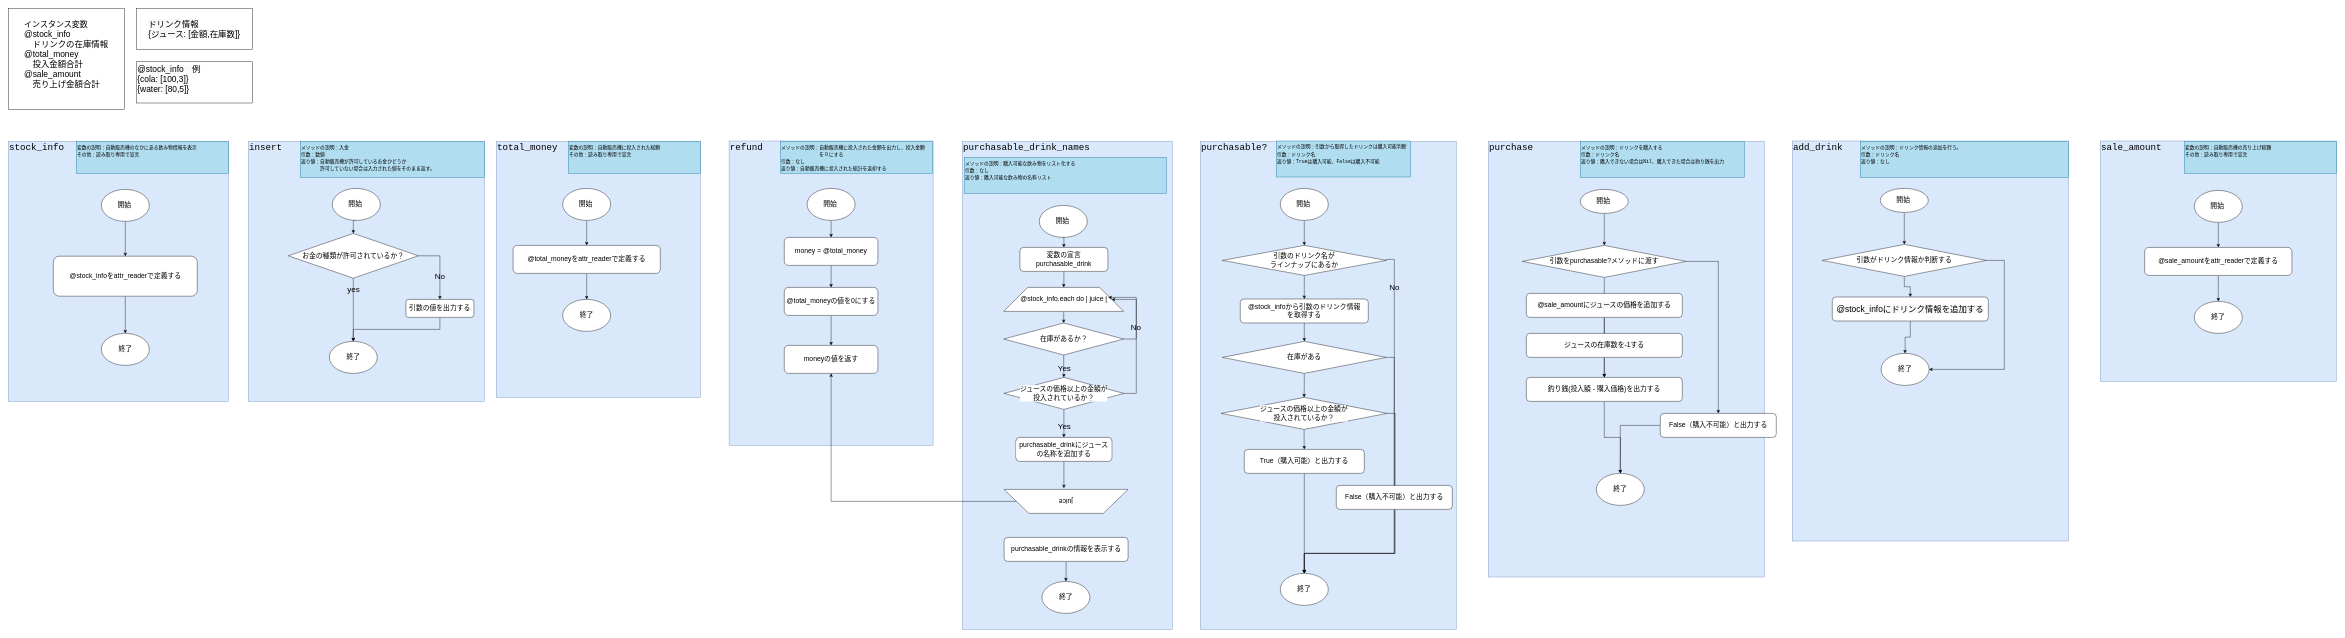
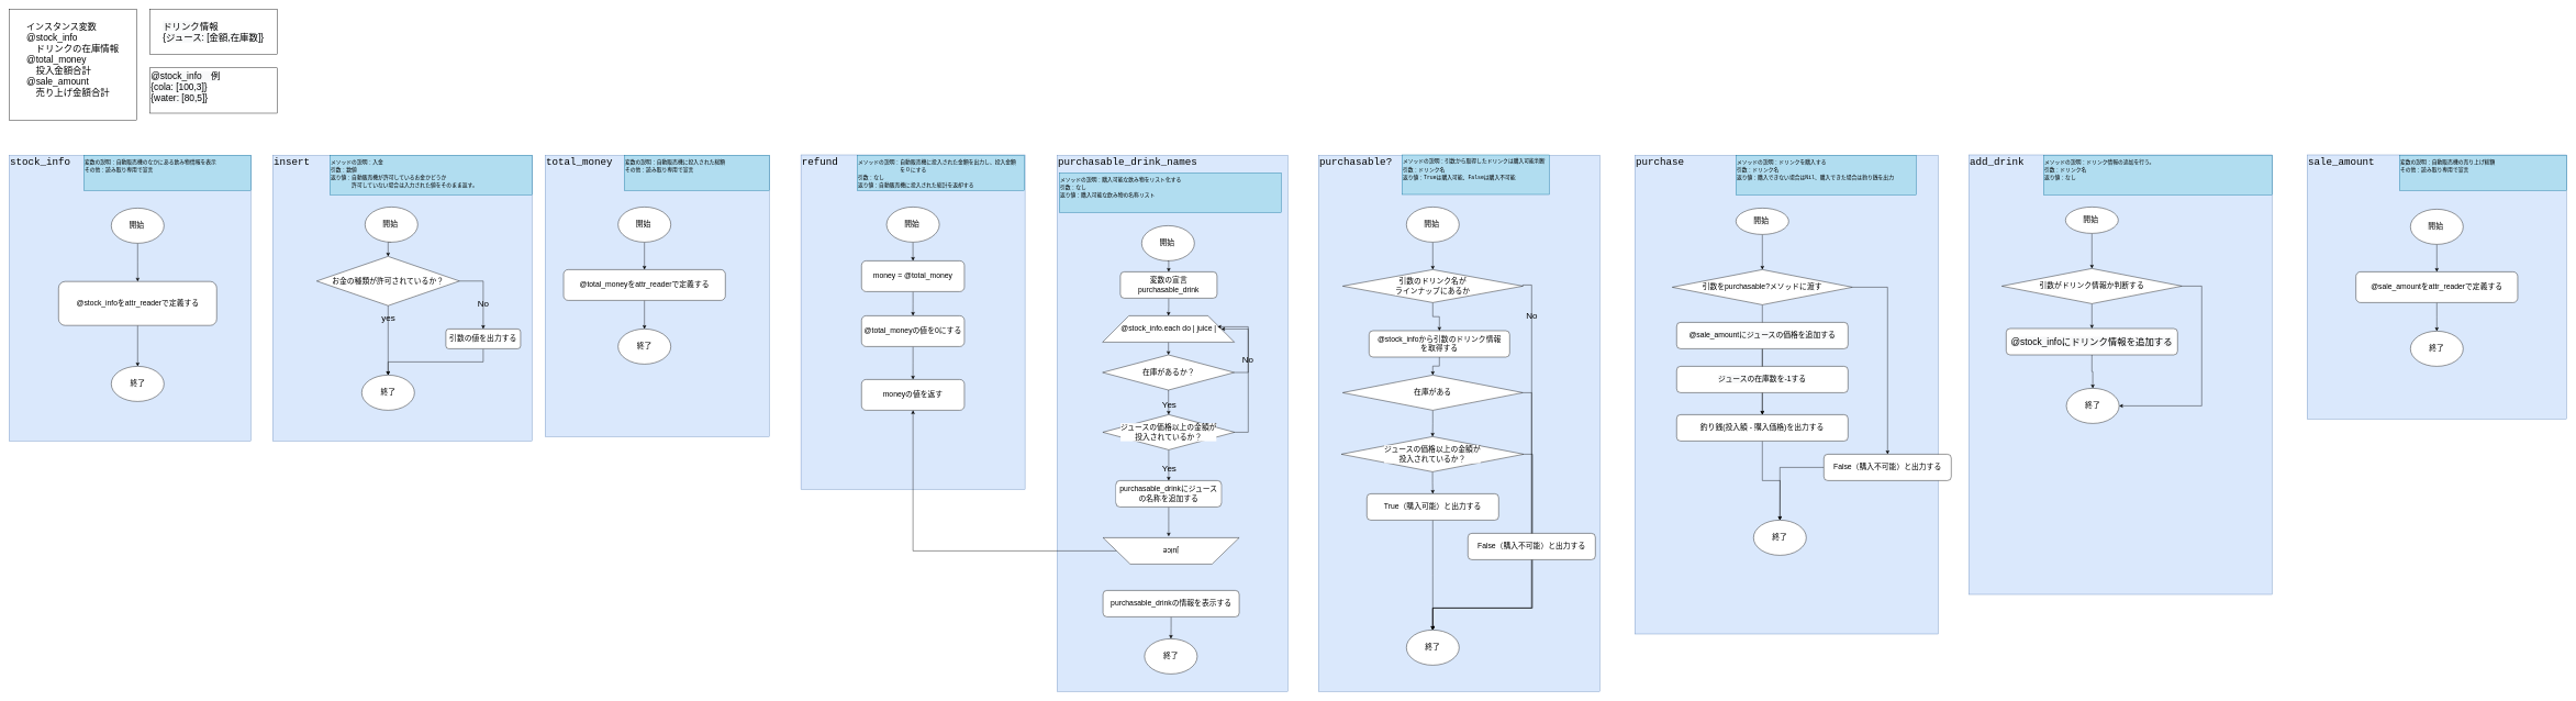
- <mxCell id="107" value="&lt;span style=&quot;font-size: 21px ; background-color: rgb(248 , 249 , 250)&quot;&gt;@stock_infoにドリンク情報を追加する&lt;/span&gt;" style="rounded=1;whiteSpace=wrap;html=1;labelBackgroundColor=#ffffff;gradientColor=none;fontColor=#000000;fontSize=17;" vertex="1" parent="1"><mxGeometry x="4580" y="742" width="390" height="60" as="geometry" /></mxCell>
+ <mxCell id="107" value="&lt;span style=&quot;font-size: 21px ; background-color: rgb(248 , 249 , 250)&quot;&gt;@stock_infoにドリンク情報を追加する&lt;/span&gt;" style="rounded=1;whiteSpace=wrap;html=1;labelBackgroundColor=#ffffff;gradientColor=none;fontColor=#000000;fontSize=17;" vertex="1" parent="1"><mxGeometry x="4565" y="747" width="390" height="60" as="geometry" /></mxCell>
- <mxCell id="76" value="@stock_infoから引数のドリンク情報&lt;br&gt;を取得する" style="rounded=1;whiteSpace=wrap;html=1;labelBackgroundColor=#ffffff;gradientColor=none;fontColor=#000000;fontSize=17;" vertex="1" parent="1"><mxGeometry x="3100" y="747" width="320" height="60" as="geometry" /></mxCell>
+ <mxCell id="76" value="@stock_infoから引数のドリンク情報&lt;br&gt;を取得する" style="rounded=1;whiteSpace=wrap;html=1;labelBackgroundColor=#ffffff;gradientColor=none;fontColor=#000000;fontSize=17;" vertex="1" parent="1"><mxGeometry x="3115" y="752" width="320" height="60" as="geometry" /></mxCell>
